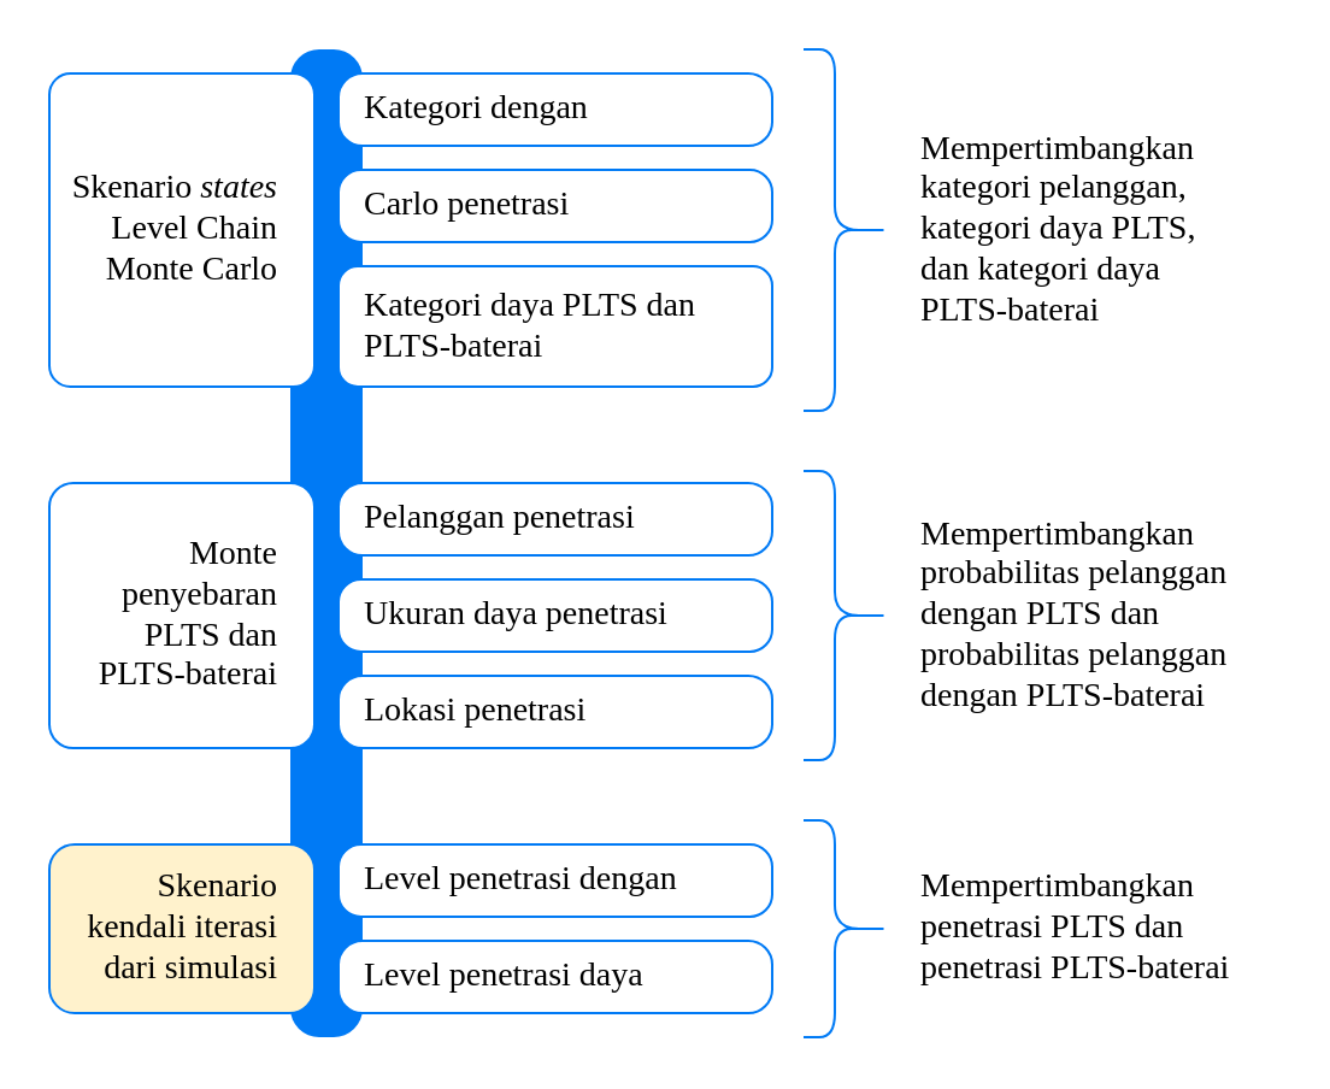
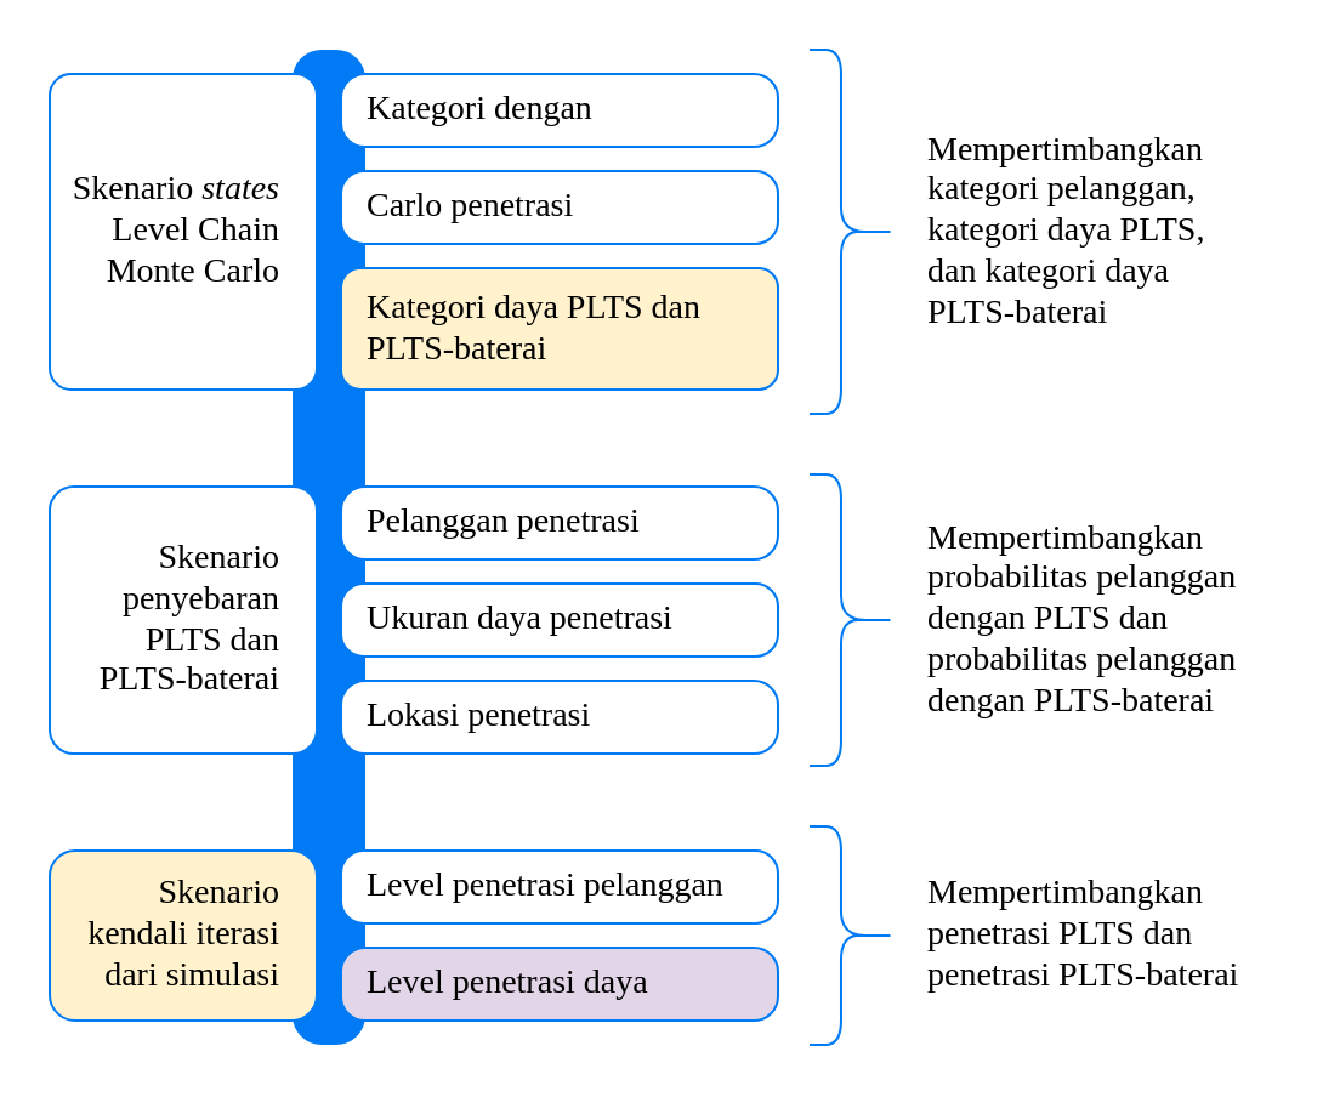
- <mxCell id="15" value="Kategori daya PLTS dan PLTS-baterai" style="rounded=1;whiteSpace=wrap;html=1;strokeColor=#007AF5;strokeWidth=1;fillColor=#ffffff;fontFamily=Times New Roman;fontSize=14;arcSize=16;align=left;spacing=11;" parent="1" vertex="1"><mxGeometry x="140" y="110" width="180" height="50" as="geometry" /></mxCell>
+ <mxCell id="15" value="Kategori daya PLTS dan PLTS-baterai" style="rounded=1;whiteSpace=wrap;html=1;strokeColor=#007AF5;strokeWidth=1;fillColor=#fff2cc;fontFamily=Times New Roman;fontSize=14;arcSize=16;align=left;spacing=11;" parent="1" vertex="1"><mxGeometry x="140" y="110" width="180" height="50" as="geometry" /></mxCell>
- <mxCell id="4" value="Monte penyebaran&lt;br&gt;PLTS dan&lt;br&gt;PLTS-baterai" style="rounded=1;whiteSpace=wrap;html=1;strokeColor=#007AF5;strokeWidth=1;fillColor=#ffffff;fontFamily=Times New Roman;fontSize=14;arcSize=9;align=right;spacing=15;" parent="1" vertex="1"><mxGeometry x="20" y="200" width="110" height="110" as="geometry" /></mxCell>
+ <mxCell id="4" value="Skenario penyebaran&lt;br&gt;PLTS dan&lt;br&gt;PLTS-baterai" style="rounded=1;whiteSpace=wrap;html=1;strokeColor=#007AF5;strokeWidth=1;fillColor=#ffffff;fontFamily=Times New Roman;fontSize=14;arcSize=9;align=right;spacing=15;" parent="1" vertex="1"><mxGeometry x="20" y="200" width="110" height="110" as="geometry" /></mxCell>
- <mxCell id="11" value="Level penetrasi dengan" style="rounded=1;whiteSpace=wrap;html=1;strokeColor=#007AF5;strokeWidth=1;fillColor=#ffffff;fontFamily=Times New Roman;fontSize=14;arcSize=31;align=left;spacing=11;" parent="1" vertex="1"><mxGeometry x="140" y="350" width="180" height="30" as="geometry" /></mxCell>
+ <mxCell id="11" value="Level penetrasi pelanggan" style="rounded=1;whiteSpace=wrap;html=1;strokeColor=#007AF5;strokeWidth=1;fillColor=#ffffff;fontFamily=Times New Roman;fontSize=14;arcSize=31;align=left;spacing=11;" parent="1" vertex="1"><mxGeometry x="140" y="350" width="180" height="30" as="geometry" /></mxCell>
- <mxCell id="12" value="Level penetrasi daya" style="rounded=1;whiteSpace=wrap;html=1;strokeColor=#007AF5;strokeWidth=1;fillColor=#ffffff;fontFamily=Times New Roman;fontSize=14;arcSize=33;align=left;spacing=11;" parent="1" vertex="1"><mxGeometry x="140" y="390" width="180" height="30" as="geometry" /></mxCell>
+ <mxCell id="12" value="Level penetrasi daya" style="rounded=1;whiteSpace=wrap;html=1;strokeColor=#007AF5;strokeWidth=1;fillColor=#e1d5e7;fontFamily=Times New Roman;fontSize=14;arcSize=33;align=left;spacing=11;" parent="1" vertex="1"><mxGeometry x="140" y="390" width="180" height="30" as="geometry" /></mxCell>
